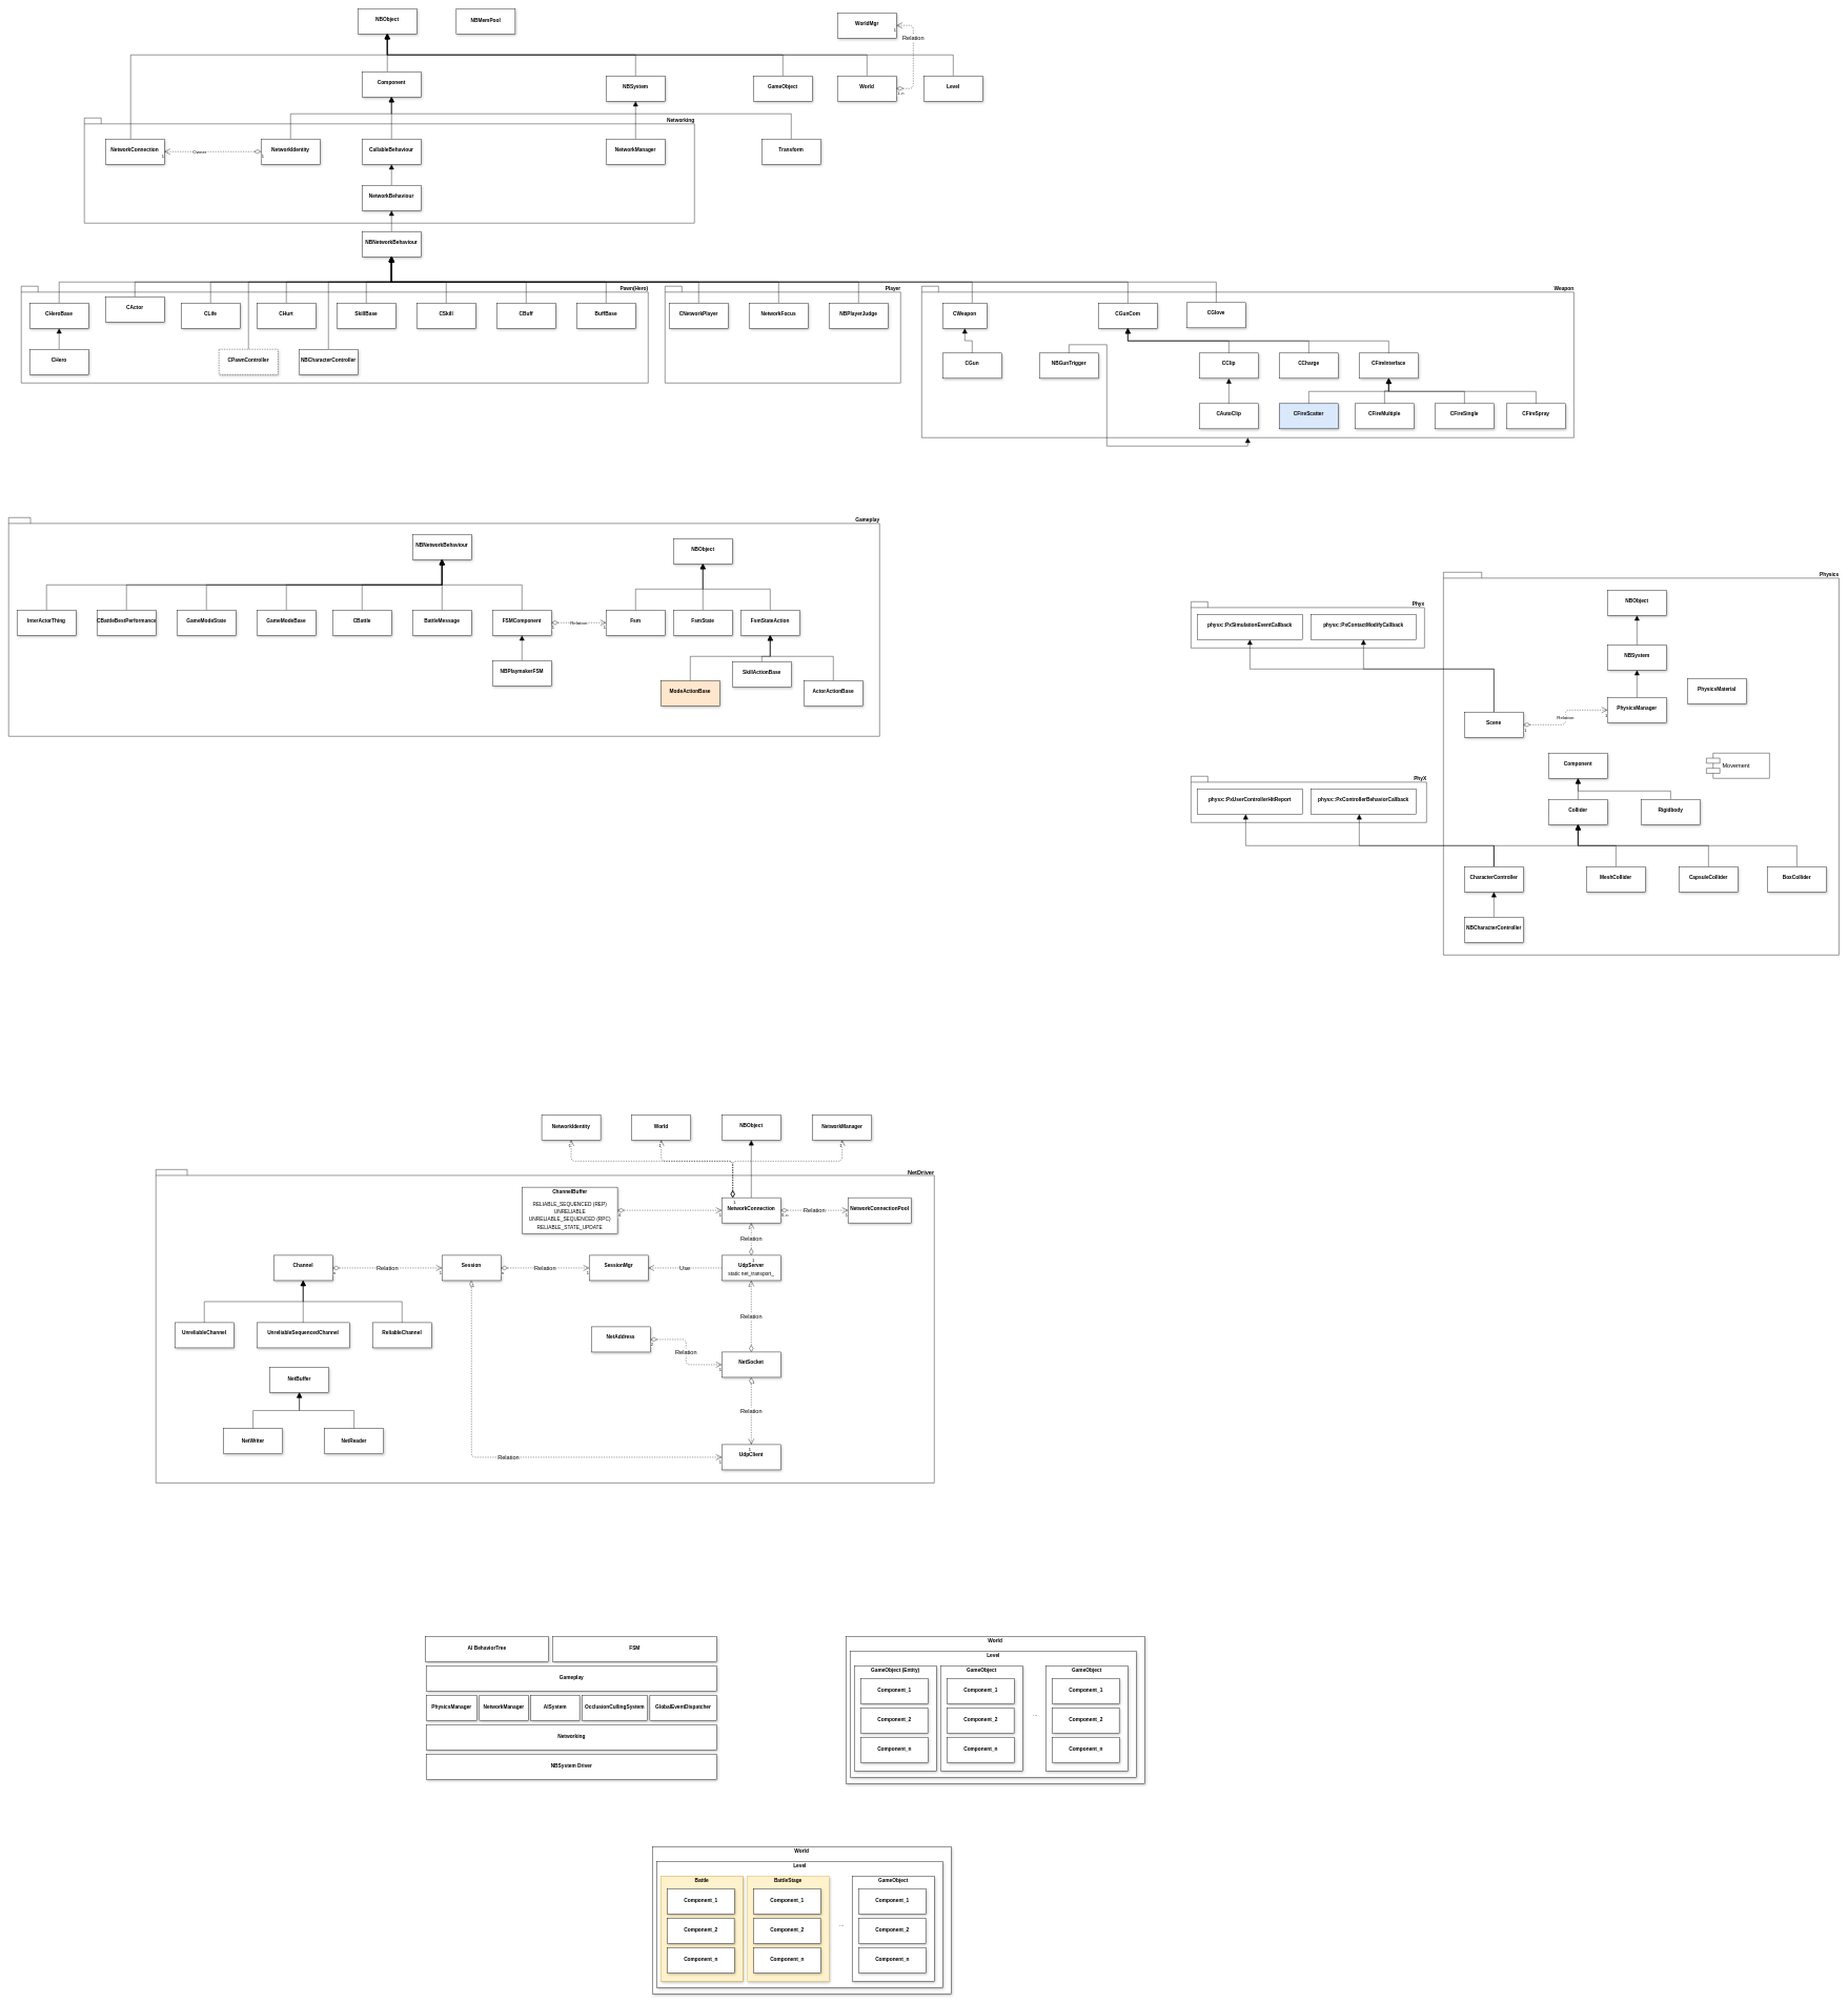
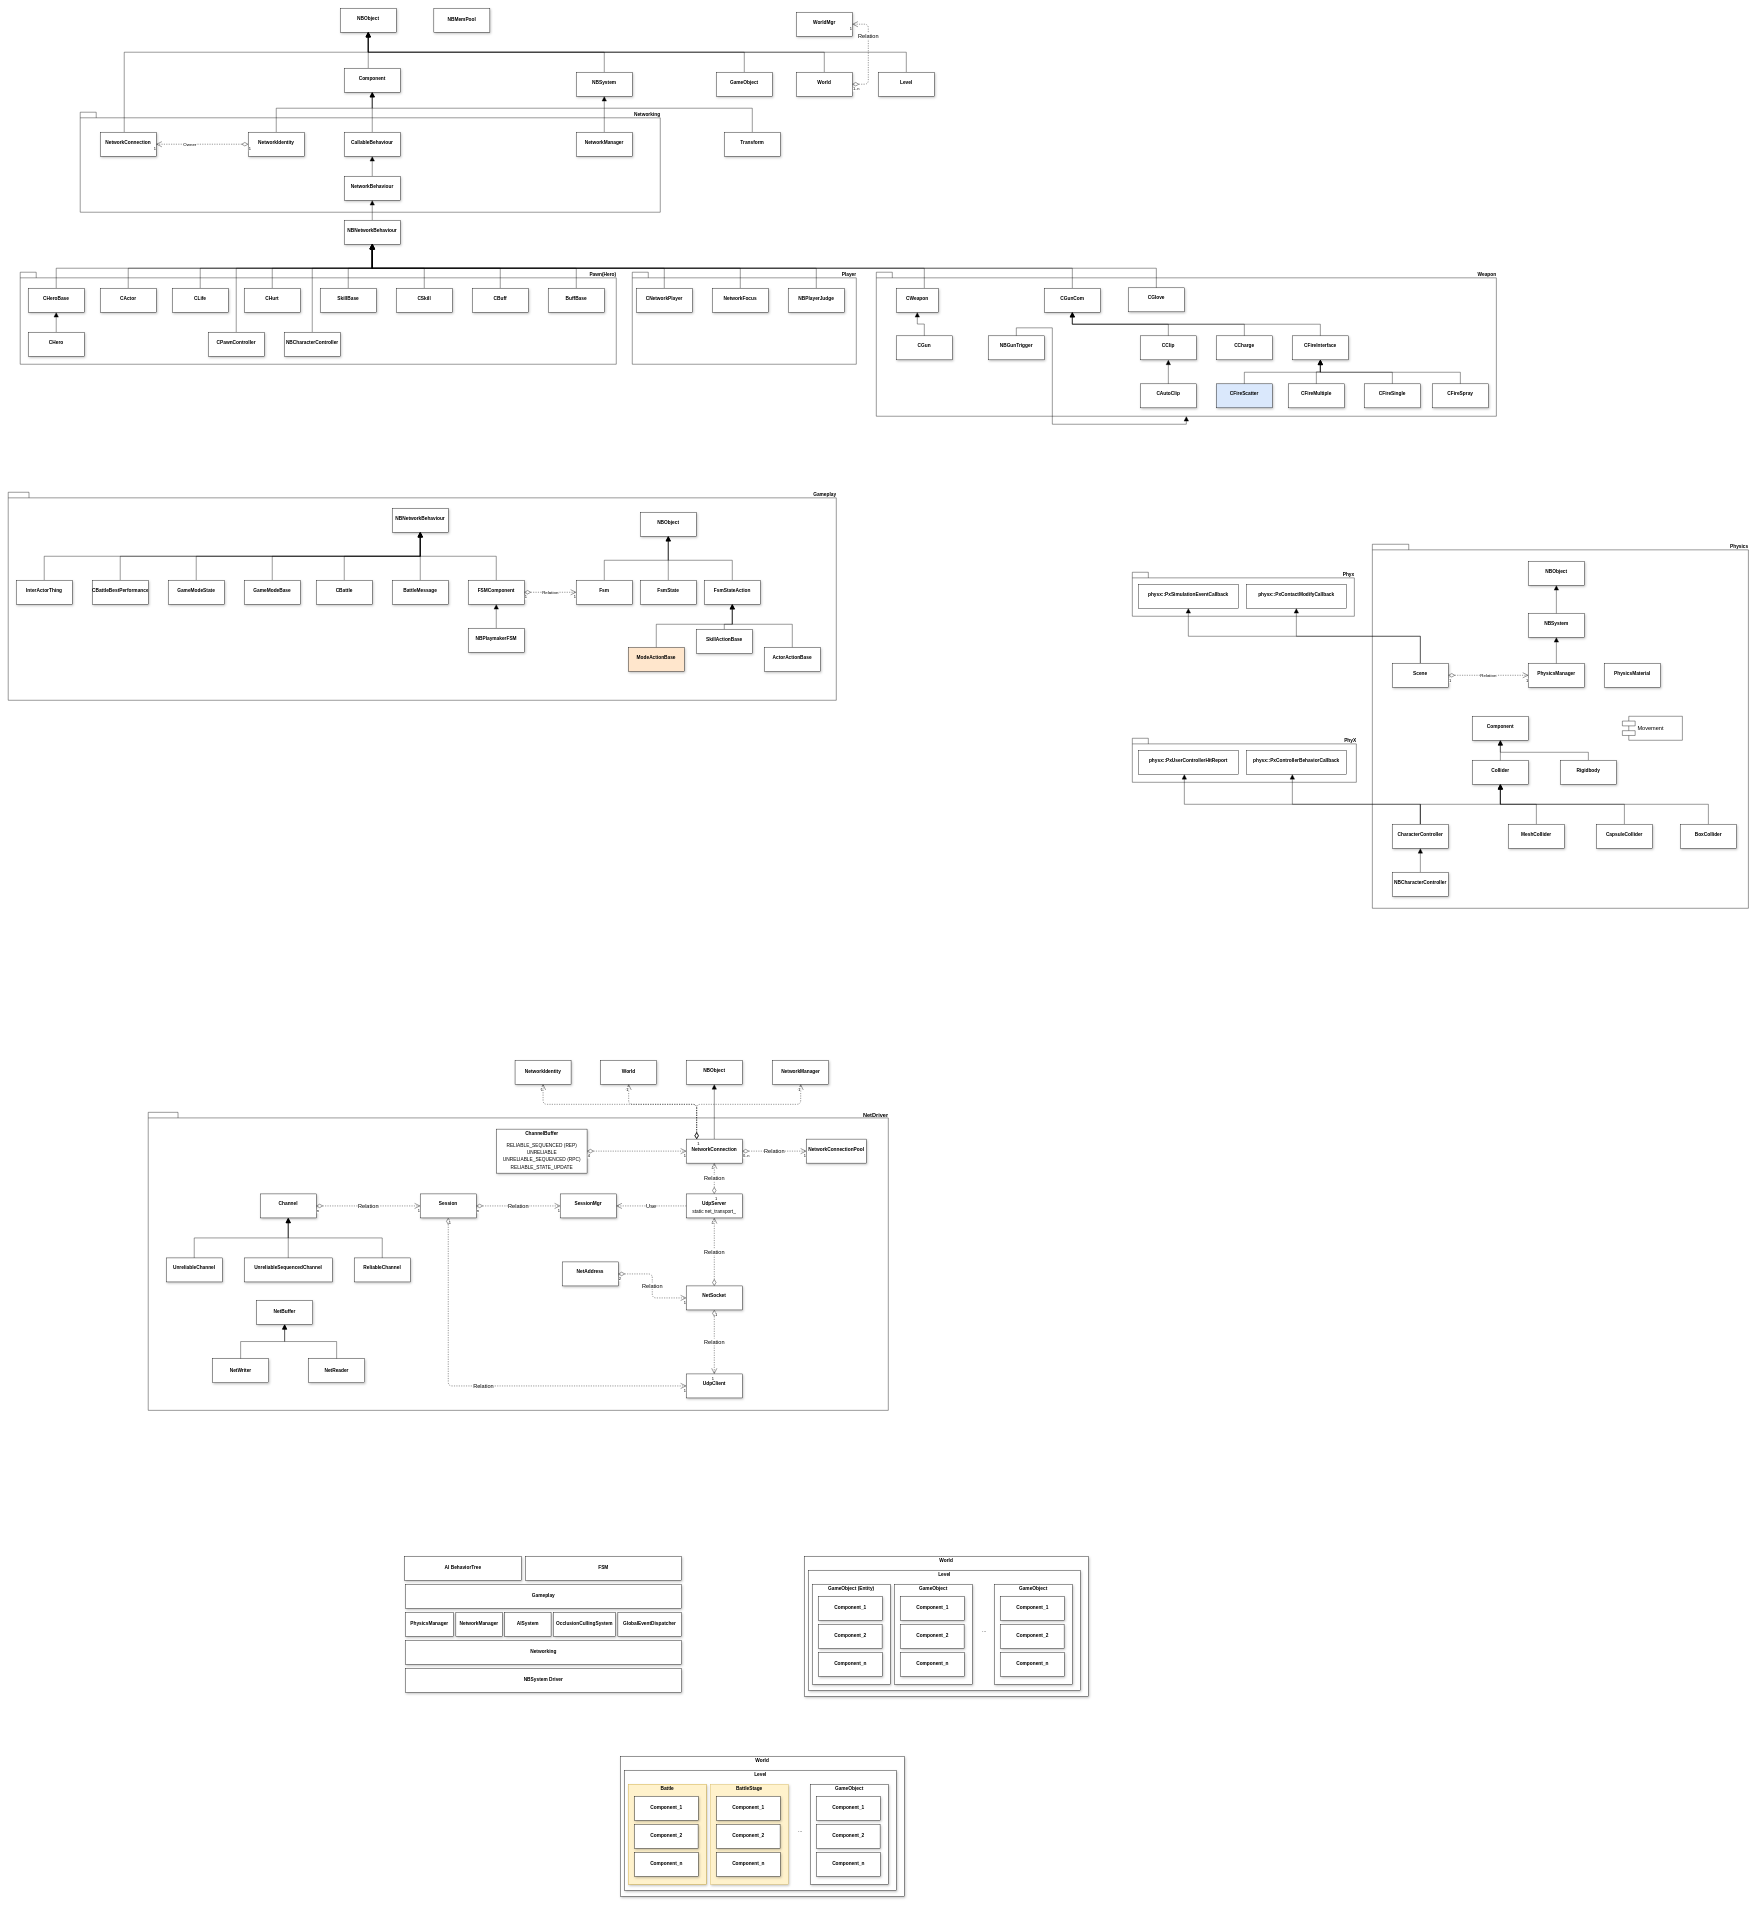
- <mxCell id="24" value="&lt;p style=&quot;margin: 0px ; margin-top: 4px ; text-align: center&quot;&gt;&lt;br&gt;&lt;b&gt;CActor&lt;/b&gt;&lt;/p&gt;" style="verticalAlign=top;align=left;overflow=fill;fontSize=12;fontFamily=Helvetica;html=1;shadow=1;" parent="1" vertex="1"><mxGeometry x="250" y="705" width="140" height="60" as="geometry" /></mxCell>
+ <mxCell id="24" value="&lt;p style=&quot;margin: 0px ; margin-top: 4px ; text-align: center&quot;&gt;&lt;br&gt;&lt;b&gt;CActor&lt;/b&gt;&lt;/p&gt;" style="verticalAlign=top;align=left;overflow=fill;fontSize=12;fontFamily=Helvetica;html=1;shadow=1;" parent="1" vertex="1"><mxGeometry x="250" y="720" width="140" height="60" as="geometry" /></mxCell>
- <mxCell id="46" value="&lt;p style=&quot;margin: 0px ; margin-top: 4px ; text-align: center&quot;&gt;&lt;br&gt;&lt;b&gt;CPawnController&lt;/b&gt;&lt;/p&gt;" style="verticalAlign=top;align=left;overflow=fill;fontSize=12;fontFamily=Helvetica;html=1;shadow=1;comic=0;dashed=1;" parent="1" vertex="1"><mxGeometry x="520" y="830" width="140" height="60" as="geometry" /></mxCell>
+ <mxCell id="46" value="&lt;p style=&quot;margin: 0px ; margin-top: 4px ; text-align: center&quot;&gt;&lt;br&gt;&lt;b&gt;CPawnController&lt;/b&gt;&lt;/p&gt;" style="verticalAlign=top;align=left;overflow=fill;fontSize=12;fontFamily=Helvetica;html=1;shadow=1;comic=0;" parent="1" vertex="1"><mxGeometry x="520" y="830" width="140" height="60" as="geometry" /></mxCell>
- <mxCell id="152" value="&lt;p style=&quot;margin: 0px ; margin-top: 4px ; text-align: center&quot;&gt;&lt;br&gt;&lt;b&gt;PhysicsMaterial&lt;/b&gt;&lt;/p&gt;" style="verticalAlign=top;align=left;overflow=fill;fontSize=12;fontFamily=Helvetica;html=1;shadow=1;comic=0;rounded=0;" parent="127" vertex="1"><mxGeometry x="1180" y="252.5" width="140" height="60" as="geometry" /></mxCell>
+ <mxCell id="152" value="&lt;p style=&quot;margin: 0px ; margin-top: 4px ; text-align: center&quot;&gt;&lt;br&gt;&lt;b&gt;PhysicsMaterial&lt;/b&gt;&lt;/p&gt;" style="verticalAlign=top;align=left;overflow=fill;fontSize=12;fontFamily=Helvetica;html=1;shadow=1;comic=0;rounded=0;" parent="127" vertex="1"><mxGeometry x="1180" y="297.5" width="140" height="60" as="geometry" /></mxCell>
- <mxCell id="157" value="&lt;p style=&quot;margin: 0px ; margin-top: 4px ; text-align: center&quot;&gt;&lt;br&gt;&lt;b&gt;Scene&lt;/b&gt;&lt;/p&gt;" style="verticalAlign=top;align=left;overflow=fill;fontSize=12;fontFamily=Helvetica;html=1;shadow=1;comic=0;rounded=0;" parent="127" vertex="1"><mxGeometry x="650" y="332.5" width="140" height="60" as="geometry" /></mxCell>
+ <mxCell id="157" value="&lt;p style=&quot;margin: 0px ; margin-top: 4px ; text-align: center&quot;&gt;&lt;br&gt;&lt;b&gt;Scene&lt;/b&gt;&lt;/p&gt;" style="verticalAlign=top;align=left;overflow=fill;fontSize=12;fontFamily=Helvetica;html=1;shadow=1;comic=0;rounded=0;" parent="127" vertex="1"><mxGeometry x="650" y="297.5" width="140" height="60" as="geometry" /></mxCell>
